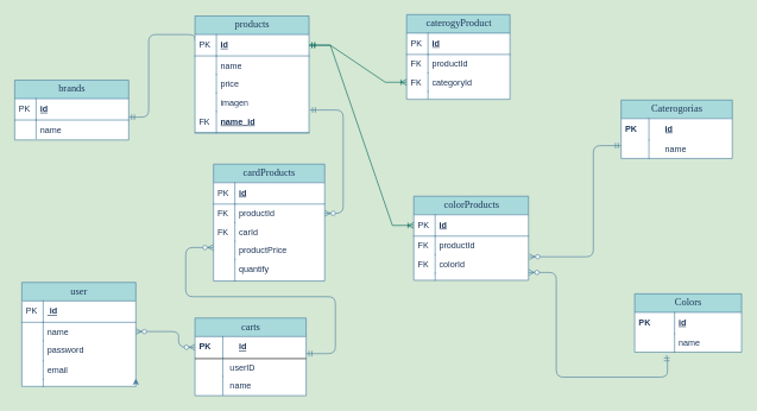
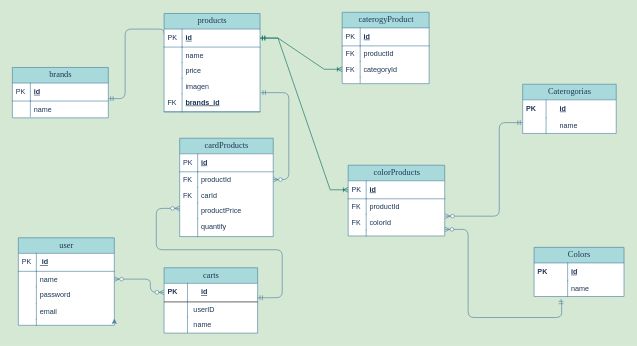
- <mxCell id="78" value="name_id&lt;br&gt;" style="shape=partialRectangle;top=0;left=0;right=0;bottom=1;html=1;align=left;verticalAlign=middle;fillColor=none;spacingLeft=34;spacingRight=4;whiteSpace=wrap;overflow=hidden;rotatable=0;points=[[0,0.5],[1,0.5]];portConstraint=eastwest;dropTarget=0;fontStyle=5;strokeColor=#457B9D;fontColor=#1D3557;" parent="69" vertex="1"><mxGeometry y="134" width="160" height="30" as="geometry" /></mxCell>
+ <mxCell id="78" value="brands_id&lt;br&gt;" style="shape=partialRectangle;top=0;left=0;right=0;bottom=1;html=1;align=left;verticalAlign=middle;fillColor=none;spacingLeft=34;spacingRight=4;whiteSpace=wrap;overflow=hidden;rotatable=0;points=[[0,0.5],[1,0.5]];portConstraint=eastwest;dropTarget=0;fontStyle=5;strokeColor=#457B9D;fontColor=#1D3557;" parent="69" vertex="1"><mxGeometry y="134" width="160" height="30" as="geometry" /></mxCell>
